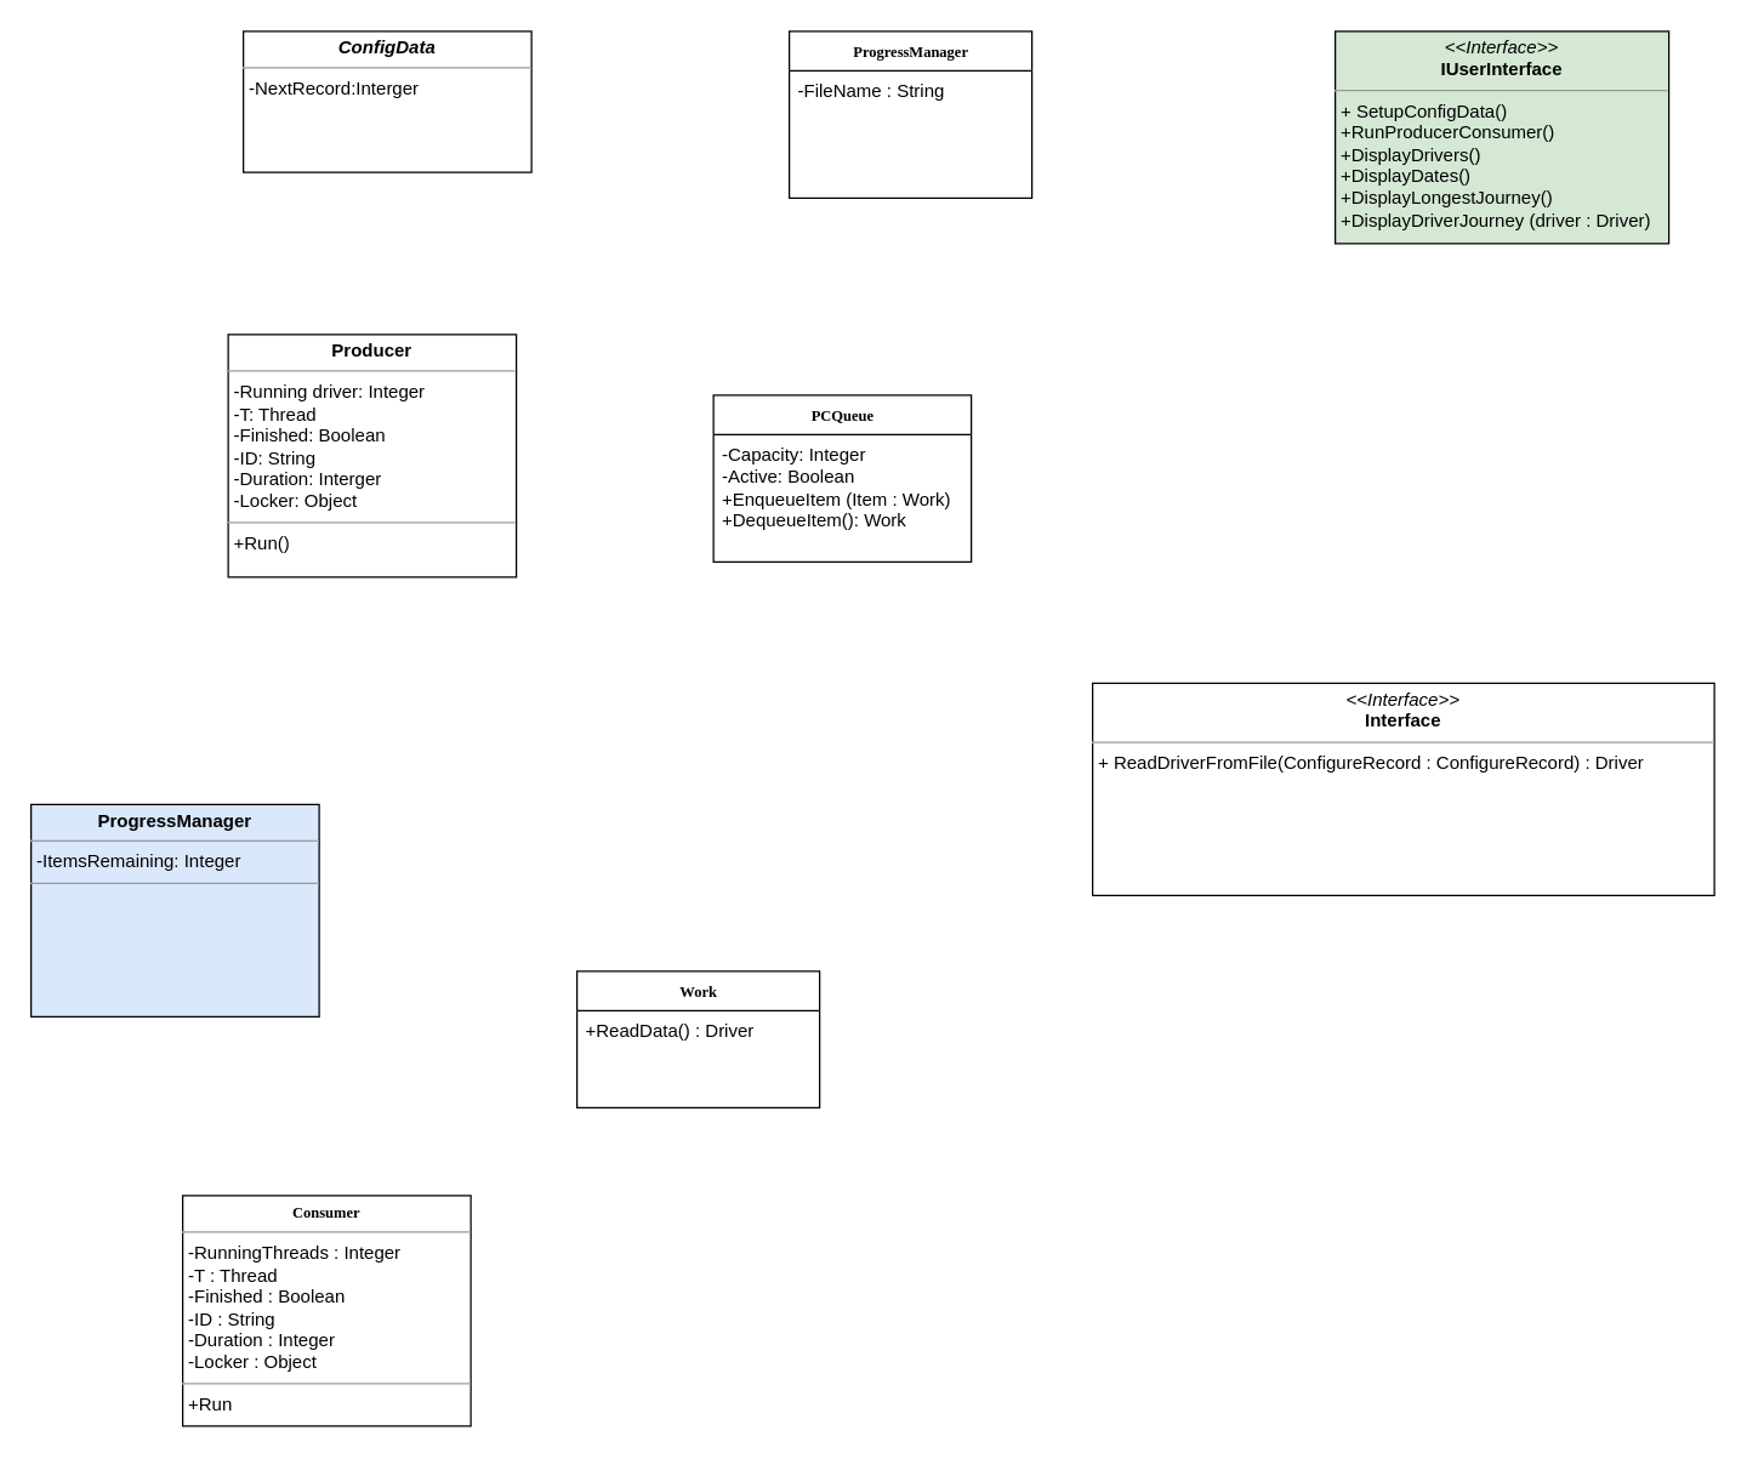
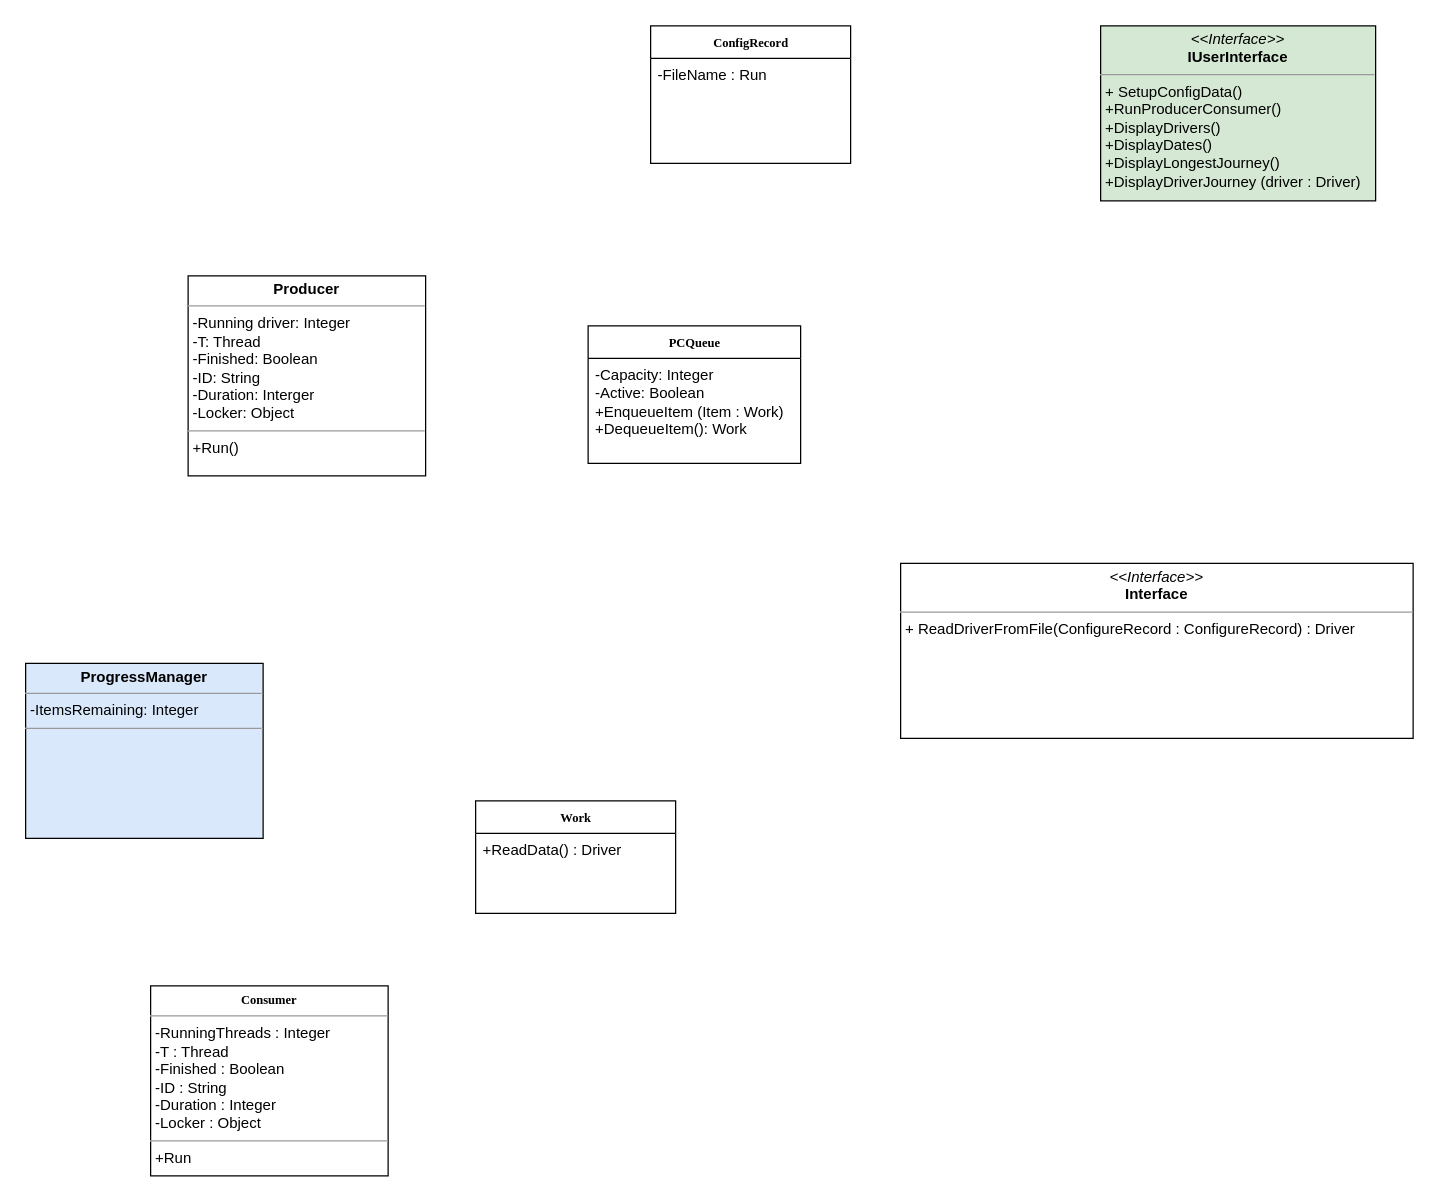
- <mxCell id="4" value="&lt;b&gt;ProgressManager&lt;/b&gt;" style="swimlane;html=1;fontStyle=0;childLayout=stackLayout;horizontal=1;startSize=26;fillColor=none;horizontalStack=0;resizeParent=1;resizeLast=0;collapsible=1;marginBottom=0;swimlaneFillColor=#ffffff;rounded=0;shadow=0;comic=0;labelBackgroundColor=none;strokeWidth=1;fontFamily=Verdana;fontSize=10;align=center;" parent="1" vertex="1"><mxGeometry x="520" y="20" width="160" height="110" as="geometry" /></mxCell>
+ <mxCell id="4" value="&lt;b&gt;ConfigRecord&lt;/b&gt;" style="swimlane;html=1;fontStyle=0;childLayout=stackLayout;horizontal=1;startSize=26;fillColor=none;horizontalStack=0;resizeParent=1;resizeLast=0;collapsible=1;marginBottom=0;swimlaneFillColor=#ffffff;rounded=0;shadow=0;comic=0;labelBackgroundColor=none;strokeWidth=1;fontFamily=Verdana;fontSize=10;align=center;" parent="1" vertex="1"><mxGeometry x="520" y="20" width="160" height="110" as="geometry" /></mxCell>
- <mxCell id="5" value="-FileName : String" style="text;html=1;strokeColor=none;fillColor=none;align=left;verticalAlign=top;spacingLeft=4;spacingRight=4;whiteSpace=wrap;overflow=hidden;rotatable=0;points=[[0,0.5],[1,0.5]];portConstraint=eastwest;" parent="4" vertex="1"><mxGeometry y="26" width="160" height="26" as="geometry" /></mxCell>
+ <mxCell id="5" value="-FileName : Run" style="text;html=1;strokeColor=none;fillColor=none;align=left;verticalAlign=top;spacingLeft=4;spacingRight=4;whiteSpace=wrap;overflow=hidden;rotatable=0;points=[[0,0.5],[1,0.5]];portConstraint=eastwest;" parent="4" vertex="1"><mxGeometry y="26" width="160" height="26" as="geometry" /></mxCell>
- <mxCell id="10" value="&lt;p style=&quot;margin:0px;margin-top:4px;text-align:center;&quot;&gt;&lt;b&gt;&lt;i&gt;ConfigData&lt;/i&gt;&lt;/b&gt;&lt;/p&gt;&lt;hr size=&quot;1&quot;&gt;&lt;p style=&quot;margin:0px;margin-left:4px;&quot;&gt;-NextRecord:Interger&lt;/p&gt;&lt;p style=&quot;margin:0px;margin-left:4px;&quot;&gt;&lt;br&gt;&lt;/p&gt;" style="verticalAlign=top;align=left;overflow=fill;fontSize=12;fontFamily=Helvetica;html=1;rounded=0;shadow=0;comic=0;labelBackgroundColor=none;strokeWidth=1" parent="1" vertex="1"><mxGeometry x="160" y="20" width="190" height="93" as="geometry" /></mxCell>
